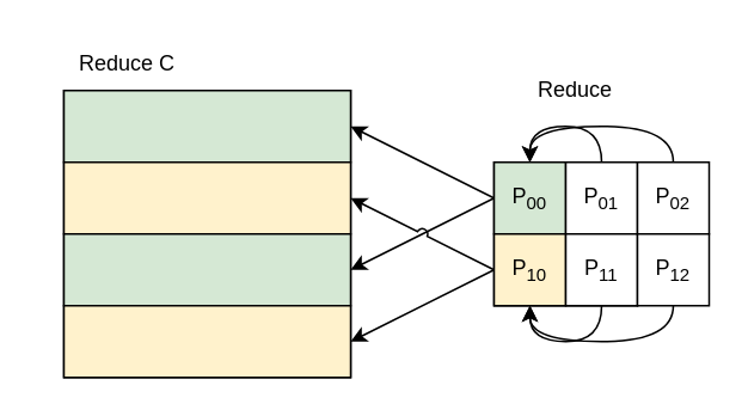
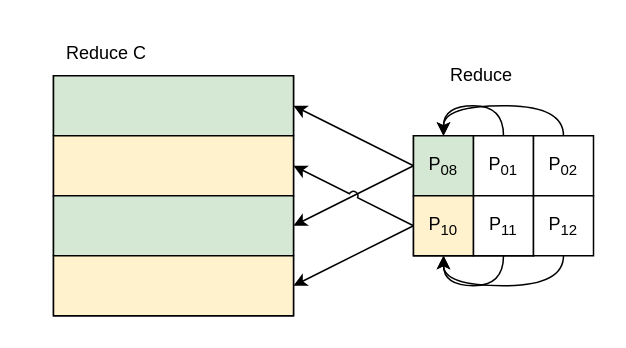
- <mxCell id="11" value="P&lt;sub&gt;00&lt;/sub&gt;" style="rounded=0;whiteSpace=wrap;html=1;fillColor=#d5e8d4;strokeColor=#000000;" parent="2" vertex="1"><mxGeometry x="255" y="70" width="40" height="40" as="geometry" /></mxCell>
+ <mxCell id="11" value="P&lt;sub&gt;08&lt;/sub&gt;" style="rounded=0;whiteSpace=wrap;html=1;fillColor=#d5e8d4;strokeColor=#000000;" parent="2" vertex="1"><mxGeometry x="255" y="70" width="40" height="40" as="geometry" /></mxCell>
